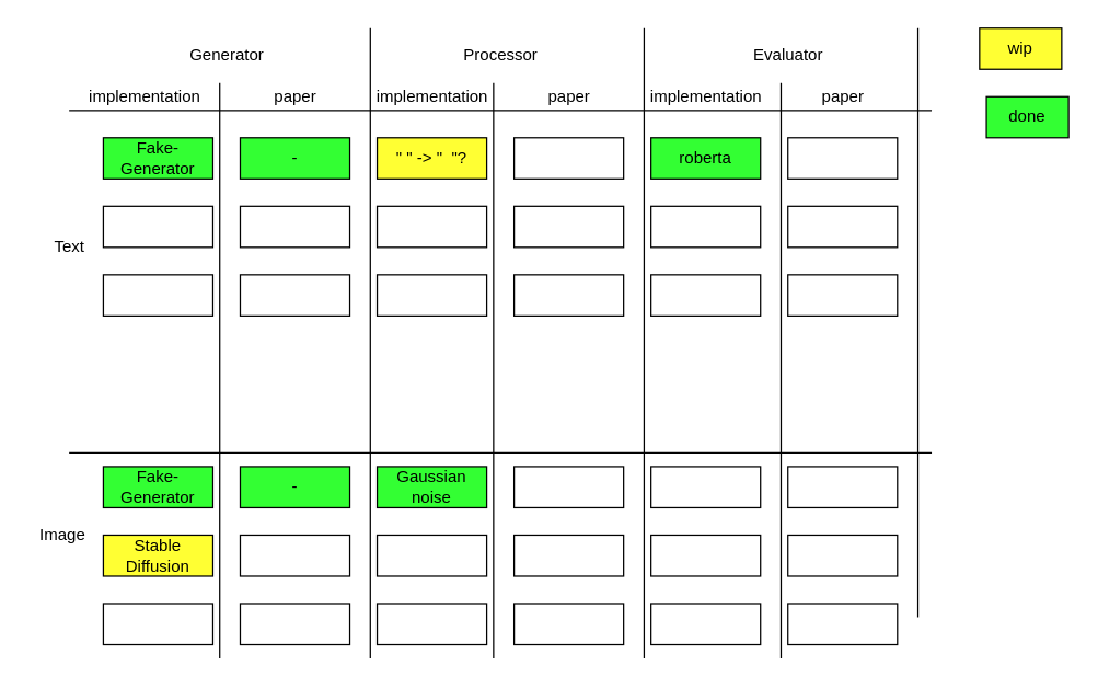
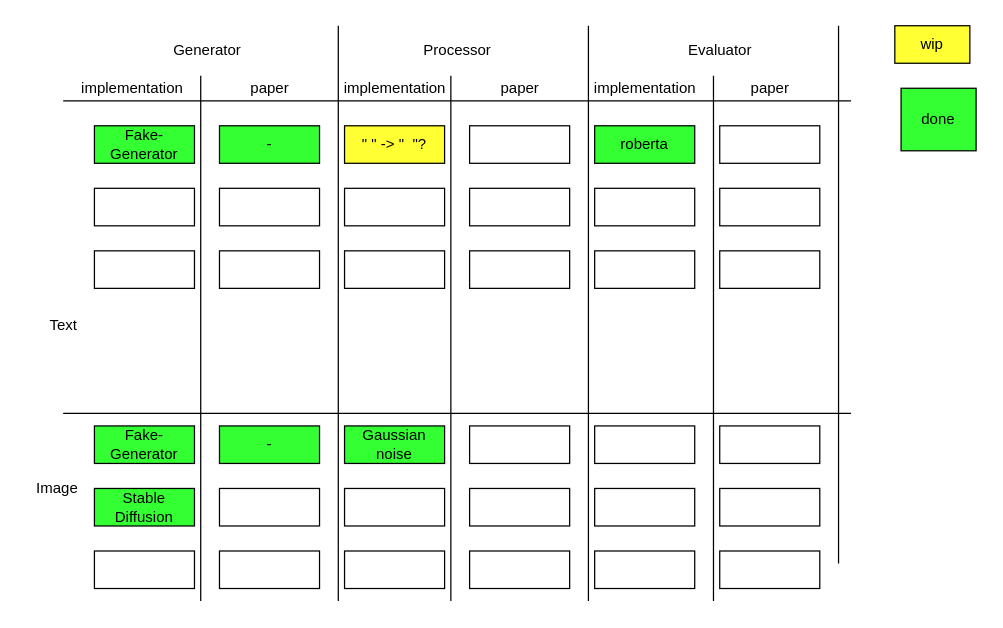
- <mxCell id="57" value="done" style="rounded=0;whiteSpace=wrap;html=1;fillColor=#33FF33;" vertex="1" parent="1"><mxGeometry x="720" y="70" width="60" height="30" as="geometry" /></mxCell>
+ <mxCell id="57" value="done" style="rounded=0;whiteSpace=wrap;html=1;fillColor=#33FF33;" vertex="1" parent="1"><mxGeometry x="720" y="70" width="60" height="50" as="geometry" /></mxCell>
- <mxCell id="54" value="Text" style="text;html=1;align=center;verticalAlign=middle;resizable=0;points=[];autosize=1;strokeColor=none;fillColor=none;" vertex="1" parent="1"><mxGeometry x="30" y="170" width="40" height="20" as="geometry" /></mxCell>
+ <mxCell id="54" value="Text" style="text;html=1;align=center;verticalAlign=middle;resizable=0;points=[];autosize=1;strokeColor=none;fillColor=none;" vertex="1" parent="1"><mxGeometry x="30" y="250" width="40" height="20" as="geometry" /></mxCell>
- <mxCell id="17" value="Stable Diffusion" style="rounded=0;whiteSpace=wrap;html=1;fillColor=#FFFF33;" vertex="1" parent="1"><mxGeometry x="75" y="390" width="80" height="30" as="geometry" /></mxCell>
+ <mxCell id="17" value="Stable Diffusion" style="rounded=0;whiteSpace=wrap;html=1;fillColor=#33ff33;" vertex="1" parent="1"><mxGeometry x="75" y="390" width="80" height="30" as="geometry" /></mxCell>
